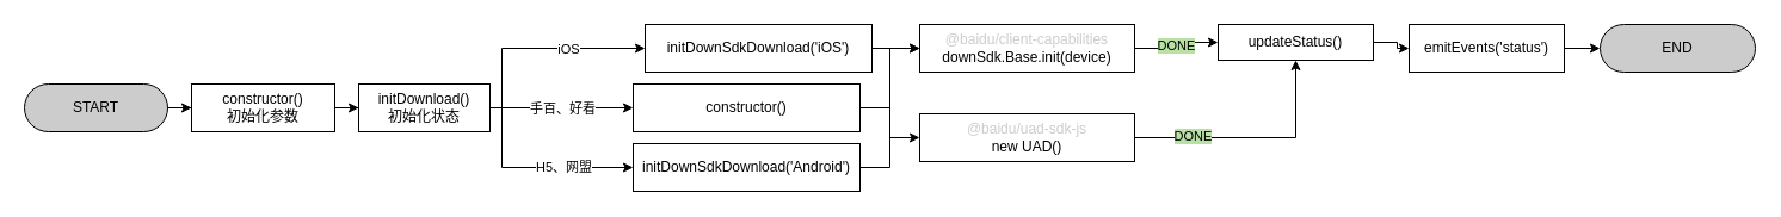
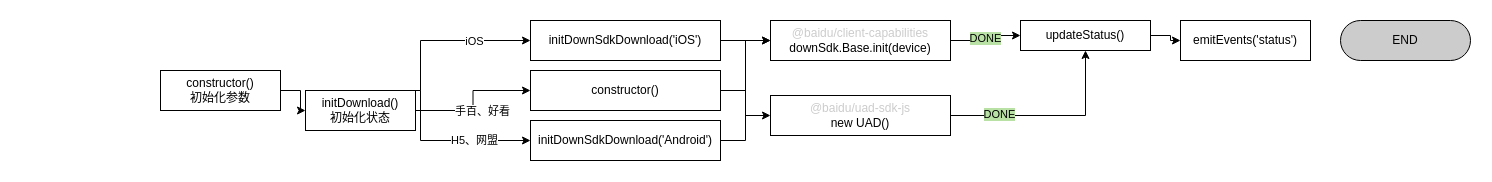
- <mxCell id="14" value="initDownSdkDownload('iOS')" style="whiteSpace=wrap;html=1;rounded=1;arcSize=0;" vertex="1" parent="1"><mxGeometry x="540" y="20" width="190" height="40" as="geometry" /></mxCell>
+ <mxCell id="14" value="initDownSdkDownload('iOS')" style="whiteSpace=wrap;html=1;rounded=1;arcSize=0;" vertex="1" parent="1"><mxGeometry x="530" y="20" width="190" height="40" as="geometry" /></mxCell>
- <mxCell id="24" value="" style="edgeStyle=orthogonalEdgeStyle;rounded=0;jumpStyle=gap;orthogonalLoop=1;jettySize=auto;html=1;fontColor=#000000;" edge="1" parent="1" source="25" target="29"><mxGeometry relative="1" as="geometry" /></mxCell>
- <mxCell id="3" value="START" style="rounded=1;whiteSpace=wrap;html=1;arcSize=50;fillColor=#CCCCCC;" vertex="1" parent="1"><mxGeometry x="20" y="70" width="120" height="40" as="geometry" /></mxCell>
- <mxCell id="2" value="" style="edgeStyle=orthogonalEdgeStyle;rounded=0;orthogonalLoop=1;jettySize=auto;html=1;" edge="1" parent="1" source="3" target="5"><mxGeometry relative="1" as="geometry" /></mxCell>
- <mxCell id="12" value="initDownload()&lt;br&gt;初始化状态" style="rounded=1;whiteSpace=wrap;html=1;arcSize=0;" vertex="1" parent="1"><mxGeometry x="300" y="70" width="110" height="40" as="geometry" /></mxCell>
+ <mxCell id="12" value="initDownload()&lt;br&gt;初始化状态" style="rounded=1;whiteSpace=wrap;html=1;arcSize=0;" vertex="1" parent="1"><mxGeometry x="305" y="90" width="110" height="40" as="geometry" /></mxCell>
